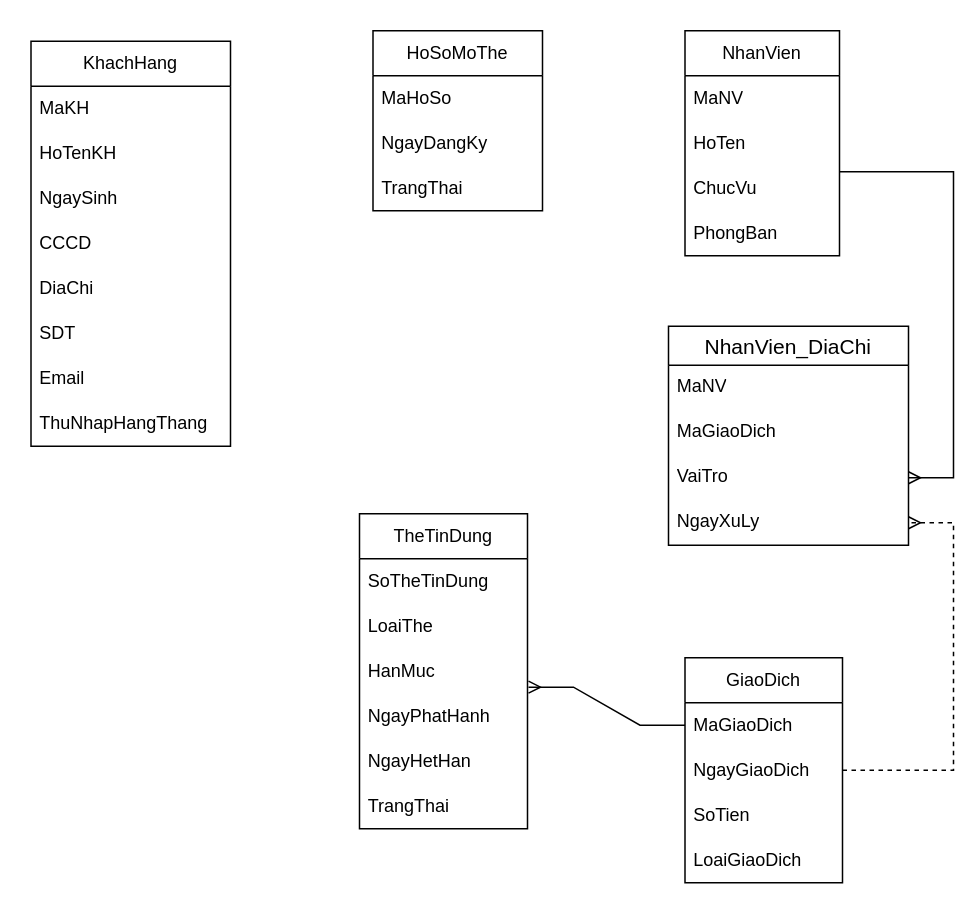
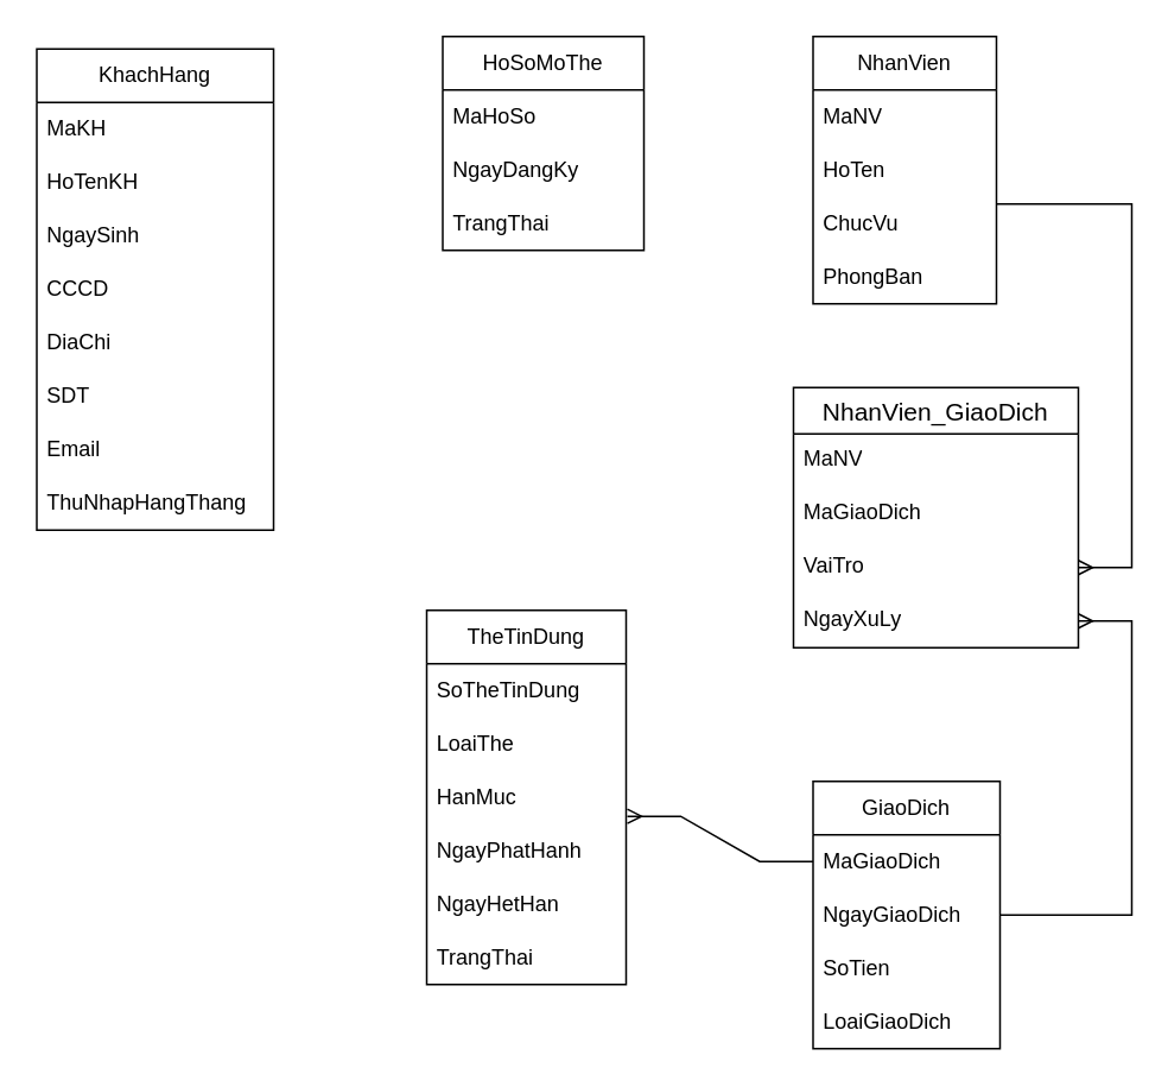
- <mxCell id="33" value="NhanVien_DiaChi" style="swimlane;fontStyle=0;childLayout=stackLayout;horizontal=1;startSize=26;horizontalStack=0;resizeParent=1;resizeParentMax=0;resizeLast=0;collapsible=1;marginBottom=0;align=center;fontSize=14;" vertex="1" parent="1"><mxGeometry x="445" y="217" width="160" height="146" as="geometry" /></mxCell>
+ <mxCell id="33" value="NhanVien_GiaoDich" style="swimlane;fontStyle=0;childLayout=stackLayout;horizontal=1;startSize=26;horizontalStack=0;resizeParent=1;resizeParentMax=0;resizeLast=0;collapsible=1;marginBottom=0;align=center;fontSize=14;" vertex="1" parent="1"><mxGeometry x="445" y="217" width="160" height="146" as="geometry" /></mxCell>
- <mxCell id="39" value="" style="edgeStyle=entityRelationEdgeStyle;fontSize=12;html=1;endArrow=ERmany;rounded=0;dashed=1;" edge="1" parent="1" source="27" target="37"><mxGeometry width="100" height="100" relative="1" as="geometry"><mxPoint x="411" y="502" as="sourcePoint" /><mxPoint x="511" y="402" as="targetPoint" /></mxGeometry></mxCell>
+ <mxCell id="39" value="" style="edgeStyle=entityRelationEdgeStyle;fontSize=12;html=1;endArrow=ERmany;rounded=0;" edge="1" parent="1" source="27" target="37"><mxGeometry width="100" height="100" relative="1" as="geometry"><mxPoint x="411" y="502" as="sourcePoint" /><mxPoint x="511" y="402" as="targetPoint" /></mxGeometry></mxCell>
